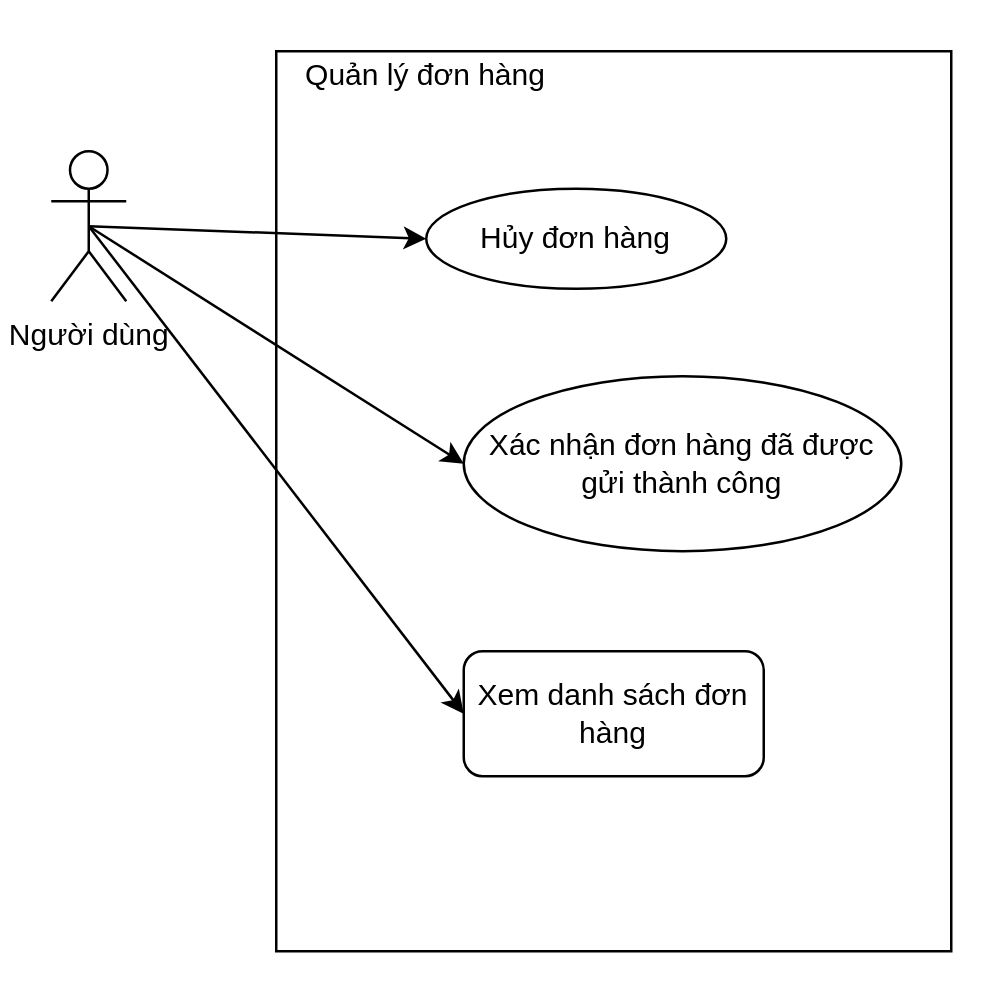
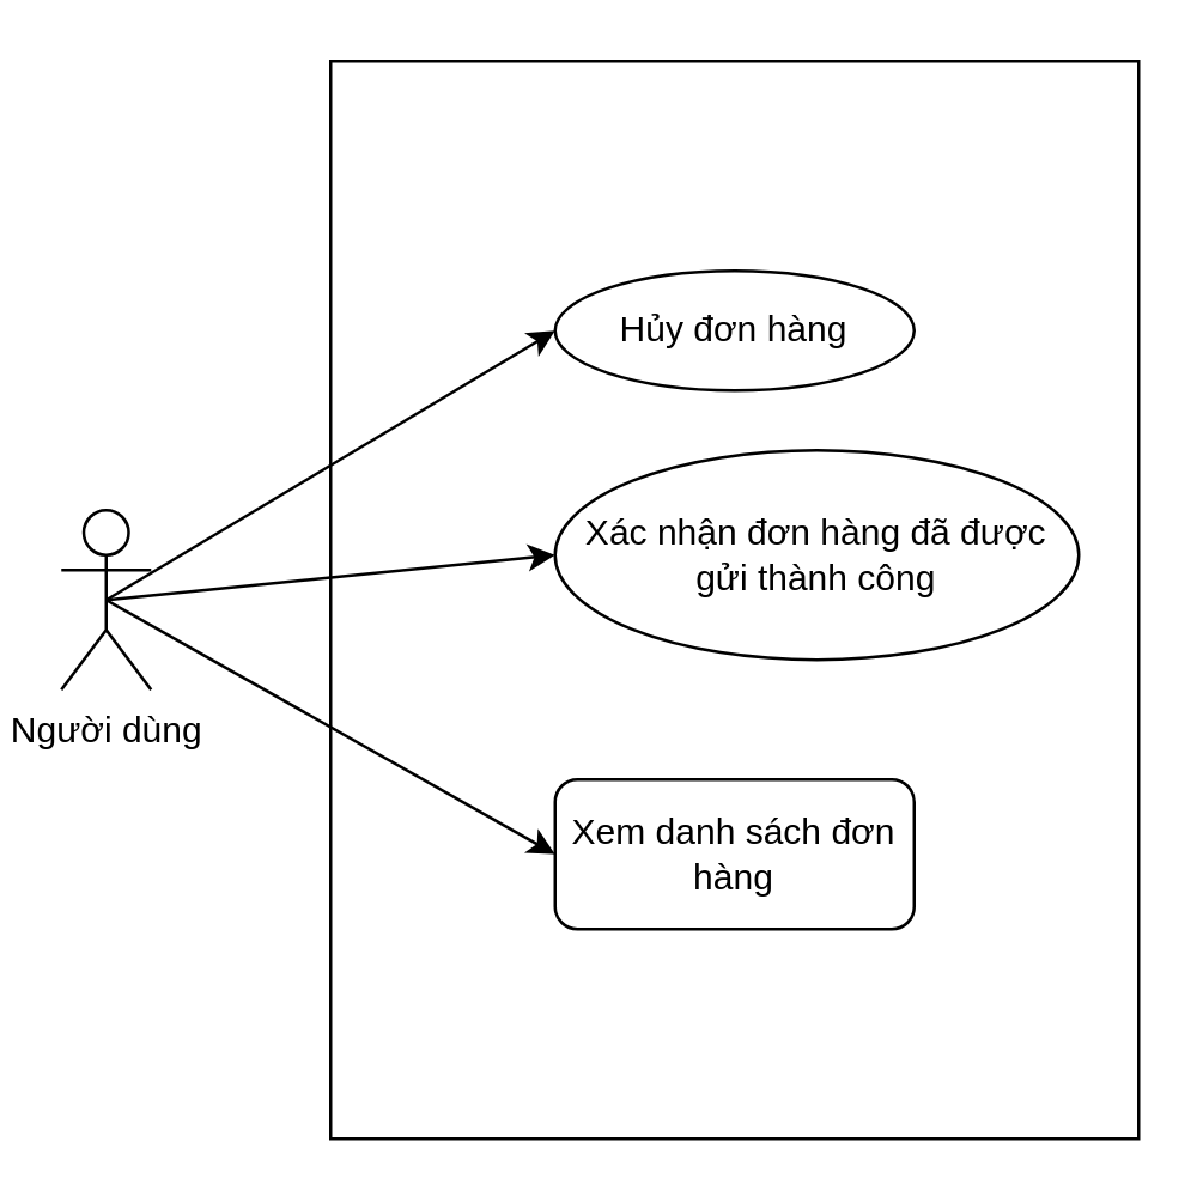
- <mxCell id="3" value="Quản lý đơn hàng" style="text;html=1;strokeColor=none;fillColor=none;align=center;verticalAlign=middle;whiteSpace=wrap;rounded=0;" vertex="1" parent="1"><mxGeometry x="110" y="20" width="120" height="20" as="geometry" /></mxCell>
- <mxCell id="4" value="Người dùng" style="shape=umlActor;verticalLabelPosition=bottom;labelBackgroundColor=#ffffff;verticalAlign=top;html=1;outlineConnect=0;" vertex="1" parent="1"><mxGeometry x="20" y="60" width="30" height="60" as="geometry" /></mxCell>
+ <mxCell id="4" value="Người dùng" style="shape=umlActor;verticalLabelPosition=bottom;labelBackgroundColor=#ffffff;verticalAlign=top;html=1;outlineConnect=0;" vertex="1" parent="1"><mxGeometry x="20" y="170" width="30" height="60" as="geometry" /></mxCell>
- <mxCell id="5" value="Hủy đơn hàng" style="ellipse;whiteSpace=wrap;html=1;" vertex="1" parent="1"><mxGeometry x="170" y="75" width="120" height="40" as="geometry" /></mxCell>
+ <mxCell id="5" value="Hủy đơn hàng" style="ellipse;whiteSpace=wrap;html=1;" vertex="1" parent="1"><mxGeometry x="185" y="90" width="120" height="40" as="geometry" /></mxCell>
